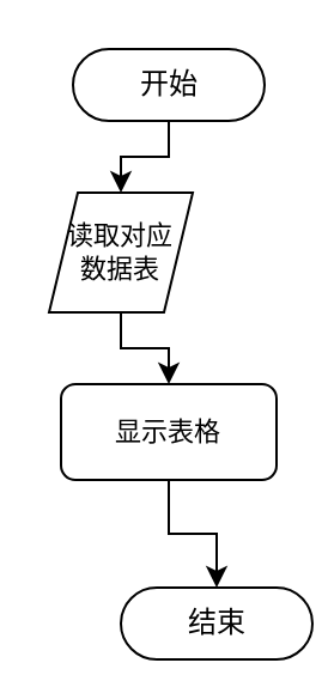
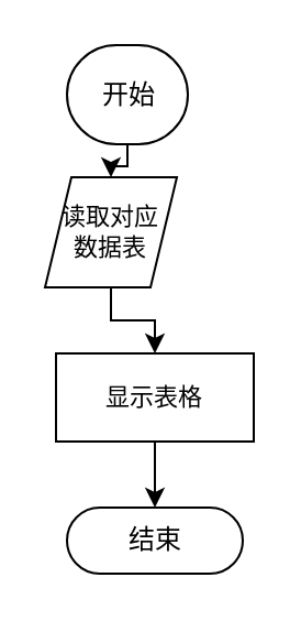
- <mxCell id="3" value="开始" style="html=1;dashed=0;whitespace=wrap;shape=mxgraph.dfd.start" vertex="1" parent="1"><mxGeometry x="30" y="20" width="80" height="30" as="geometry" /></mxCell>
+ <mxCell id="3" value="开始" style="html=1;dashed=0;whitespace=wrap;shape=mxgraph.dfd.start" vertex="1" parent="1"><mxGeometry x="30" y="20" width="55" height="45" as="geometry" /></mxCell>
- <mxCell id="7" value="显示表格" style="whiteSpace=wrap;html=1;fontFamily=Helvetica;fontSize=11;fontColor=default;rounded=1;" vertex="1" parent="1"><mxGeometry x="25" y="160" width="90" height="40" as="geometry" /></mxCell>
+ <mxCell id="7" value="显示表格" style="rounded=0;whiteSpace=wrap;html=1;fontFamily=Helvetica;fontSize=11;fontColor=default;" vertex="1" parent="1"><mxGeometry x="25" y="160" width="90" height="40" as="geometry" /></mxCell>
- <mxCell id="8" value="结束" style="html=1;dashed=0;whitespace=wrap;shape=mxgraph.dfd.start" vertex="1" parent="1"><mxGeometry x="50" y="245" width="80" height="30" as="geometry" /></mxCell>
+ <mxCell id="8" value="结束" style="html=1;dashed=0;whitespace=wrap;shape=mxgraph.dfd.start" vertex="1" parent="1"><mxGeometry x="30" y="230" width="80" height="30" as="geometry" /></mxCell>
